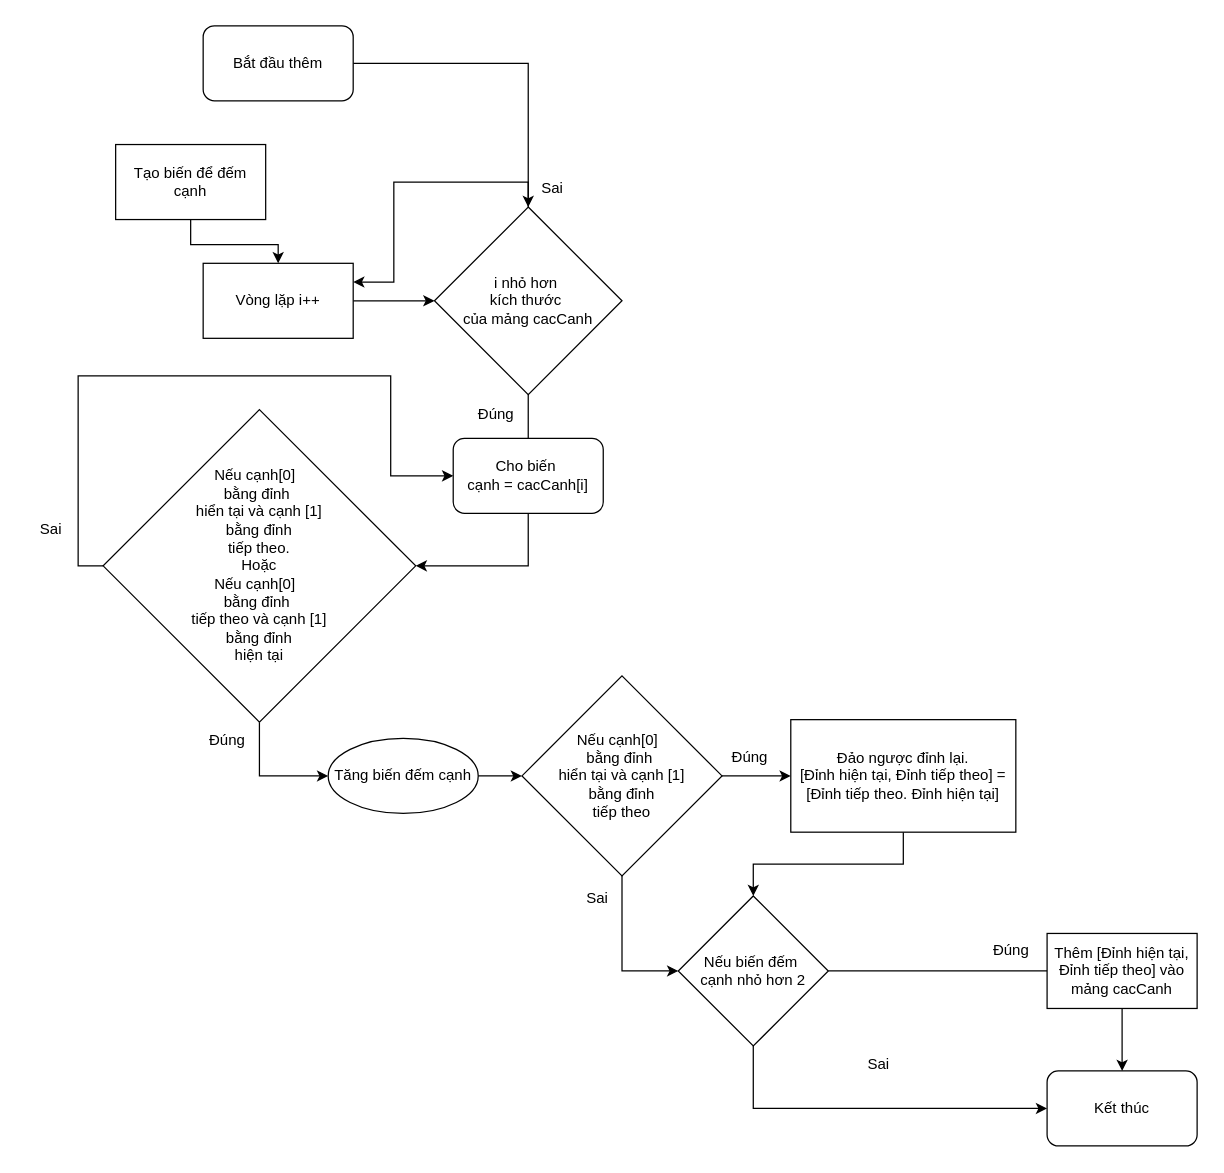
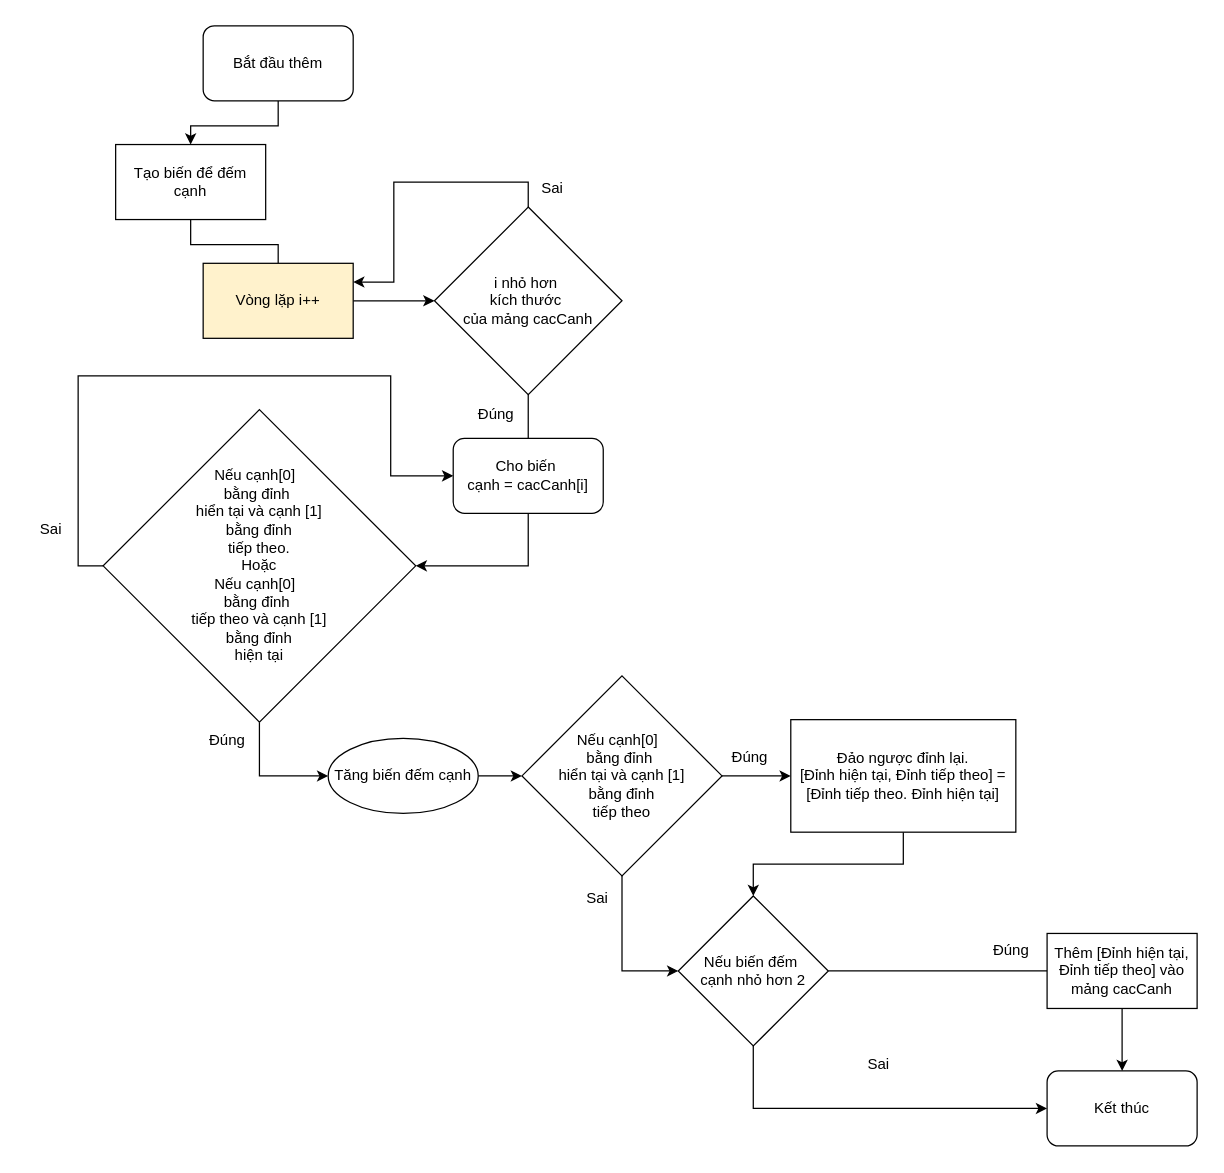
- <mxCell id="2" value="" style="edgeStyle=orthogonalEdgeStyle;rounded=0;orthogonalLoop=1;jettySize=auto;html=1;" parent="1" source="3" target="10" edge="1"><mxGeometry relative="1" as="geometry" /></mxCell>
+ <mxCell id="2" value="" style="edgeStyle=orthogonalEdgeStyle;rounded=0;orthogonalLoop=1;jettySize=auto;html=1;" parent="1" source="3" target="5" edge="1"><mxGeometry relative="1" as="geometry" /></mxCell>
- <mxCell id="4" value="" style="edgeStyle=orthogonalEdgeStyle;rounded=0;orthogonalLoop=1;jettySize=auto;html=1;" parent="1" source="5" target="7" edge="1"><mxGeometry relative="1" as="geometry" /></mxCell>
+ <mxCell id="4" value="" style="edgeStyle=orthogonalEdgeStyle;rounded=0;orthogonalLoop=1;jettySize=auto;html=1;endArrow=none;" parent="1" source="5" target="7" edge="1"><mxGeometry relative="1" as="geometry" /></mxCell>
- <mxCell id="7" value="Vòng lặp i++" style="rounded=0;whiteSpace=wrap;html=1;" parent="1" vertex="1"><mxGeometry x="162" y="210" width="120" height="60" as="geometry" /></mxCell>
+ <mxCell id="7" value="Vòng lặp i++" style="rounded=0;whiteSpace=wrap;html=1;fillColor=#fff2cc;" parent="1" vertex="1"><mxGeometry x="162" y="210" width="120" height="60" as="geometry" /></mxCell>
